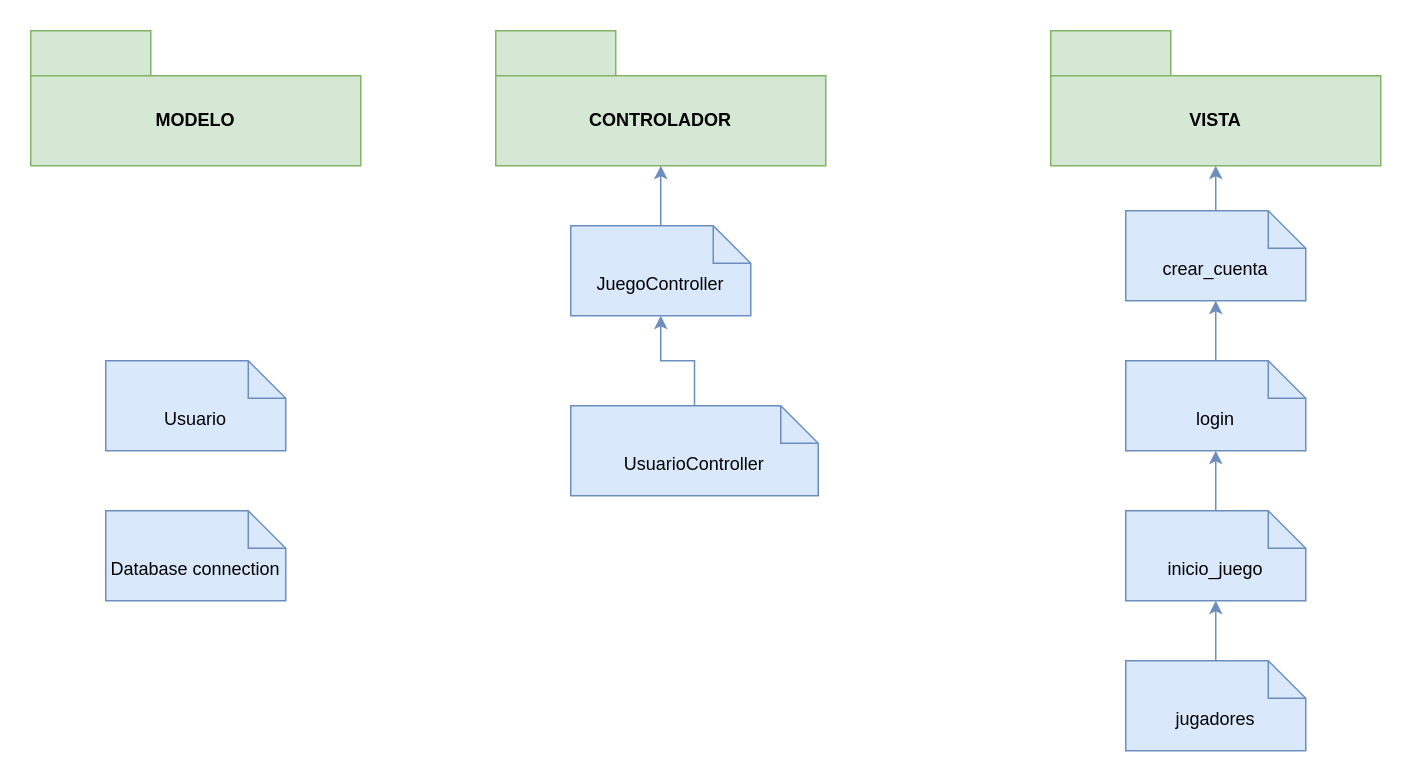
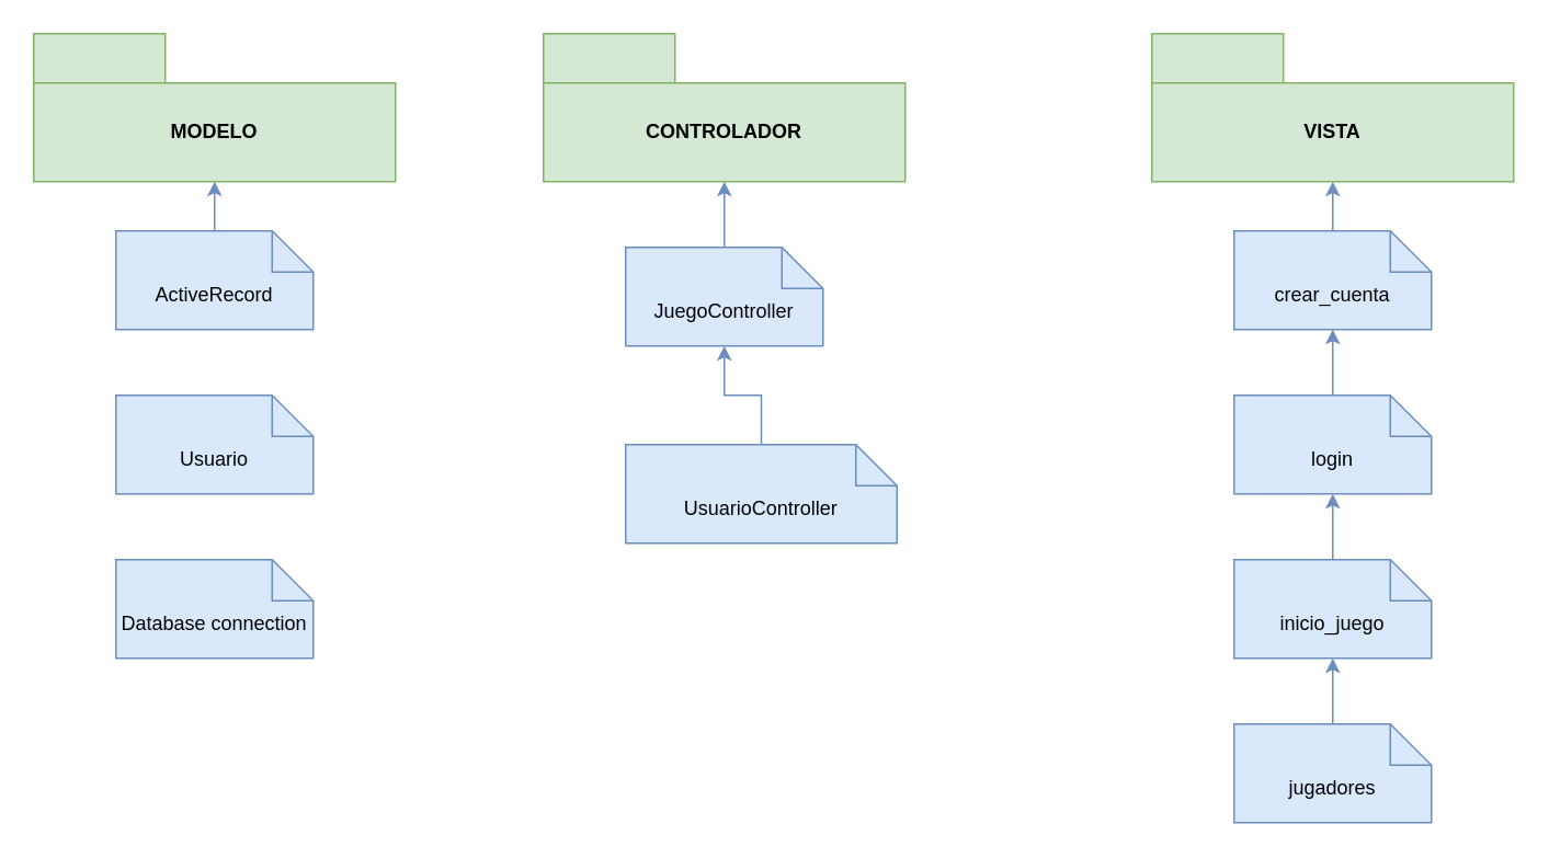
+ <mxCell id="3" value="" style="edgeStyle=orthogonalEdgeStyle;rounded=0;orthogonalLoop=1;jettySize=auto;html=1;fillColor=#dae8fc;strokeColor=#6c8ebf;" edge="1" parent="1" source="4" target="2"><mxGeometry relative="1" as="geometry" /></mxCell>
+ <mxCell id="4" value="ActiveRecord&lt;div&gt;&lt;br&gt;&lt;/div&gt;" style="shape=note2;boundedLbl=1;whiteSpace=wrap;html=1;size=25;verticalAlign=top;align=center;fillColor=#dae8fc;strokeColor=#6c8ebf;" vertex="1" parent="1"><mxGeometry x="70" y="140" width="120" height="60" as="geometry" /></mxCell>
